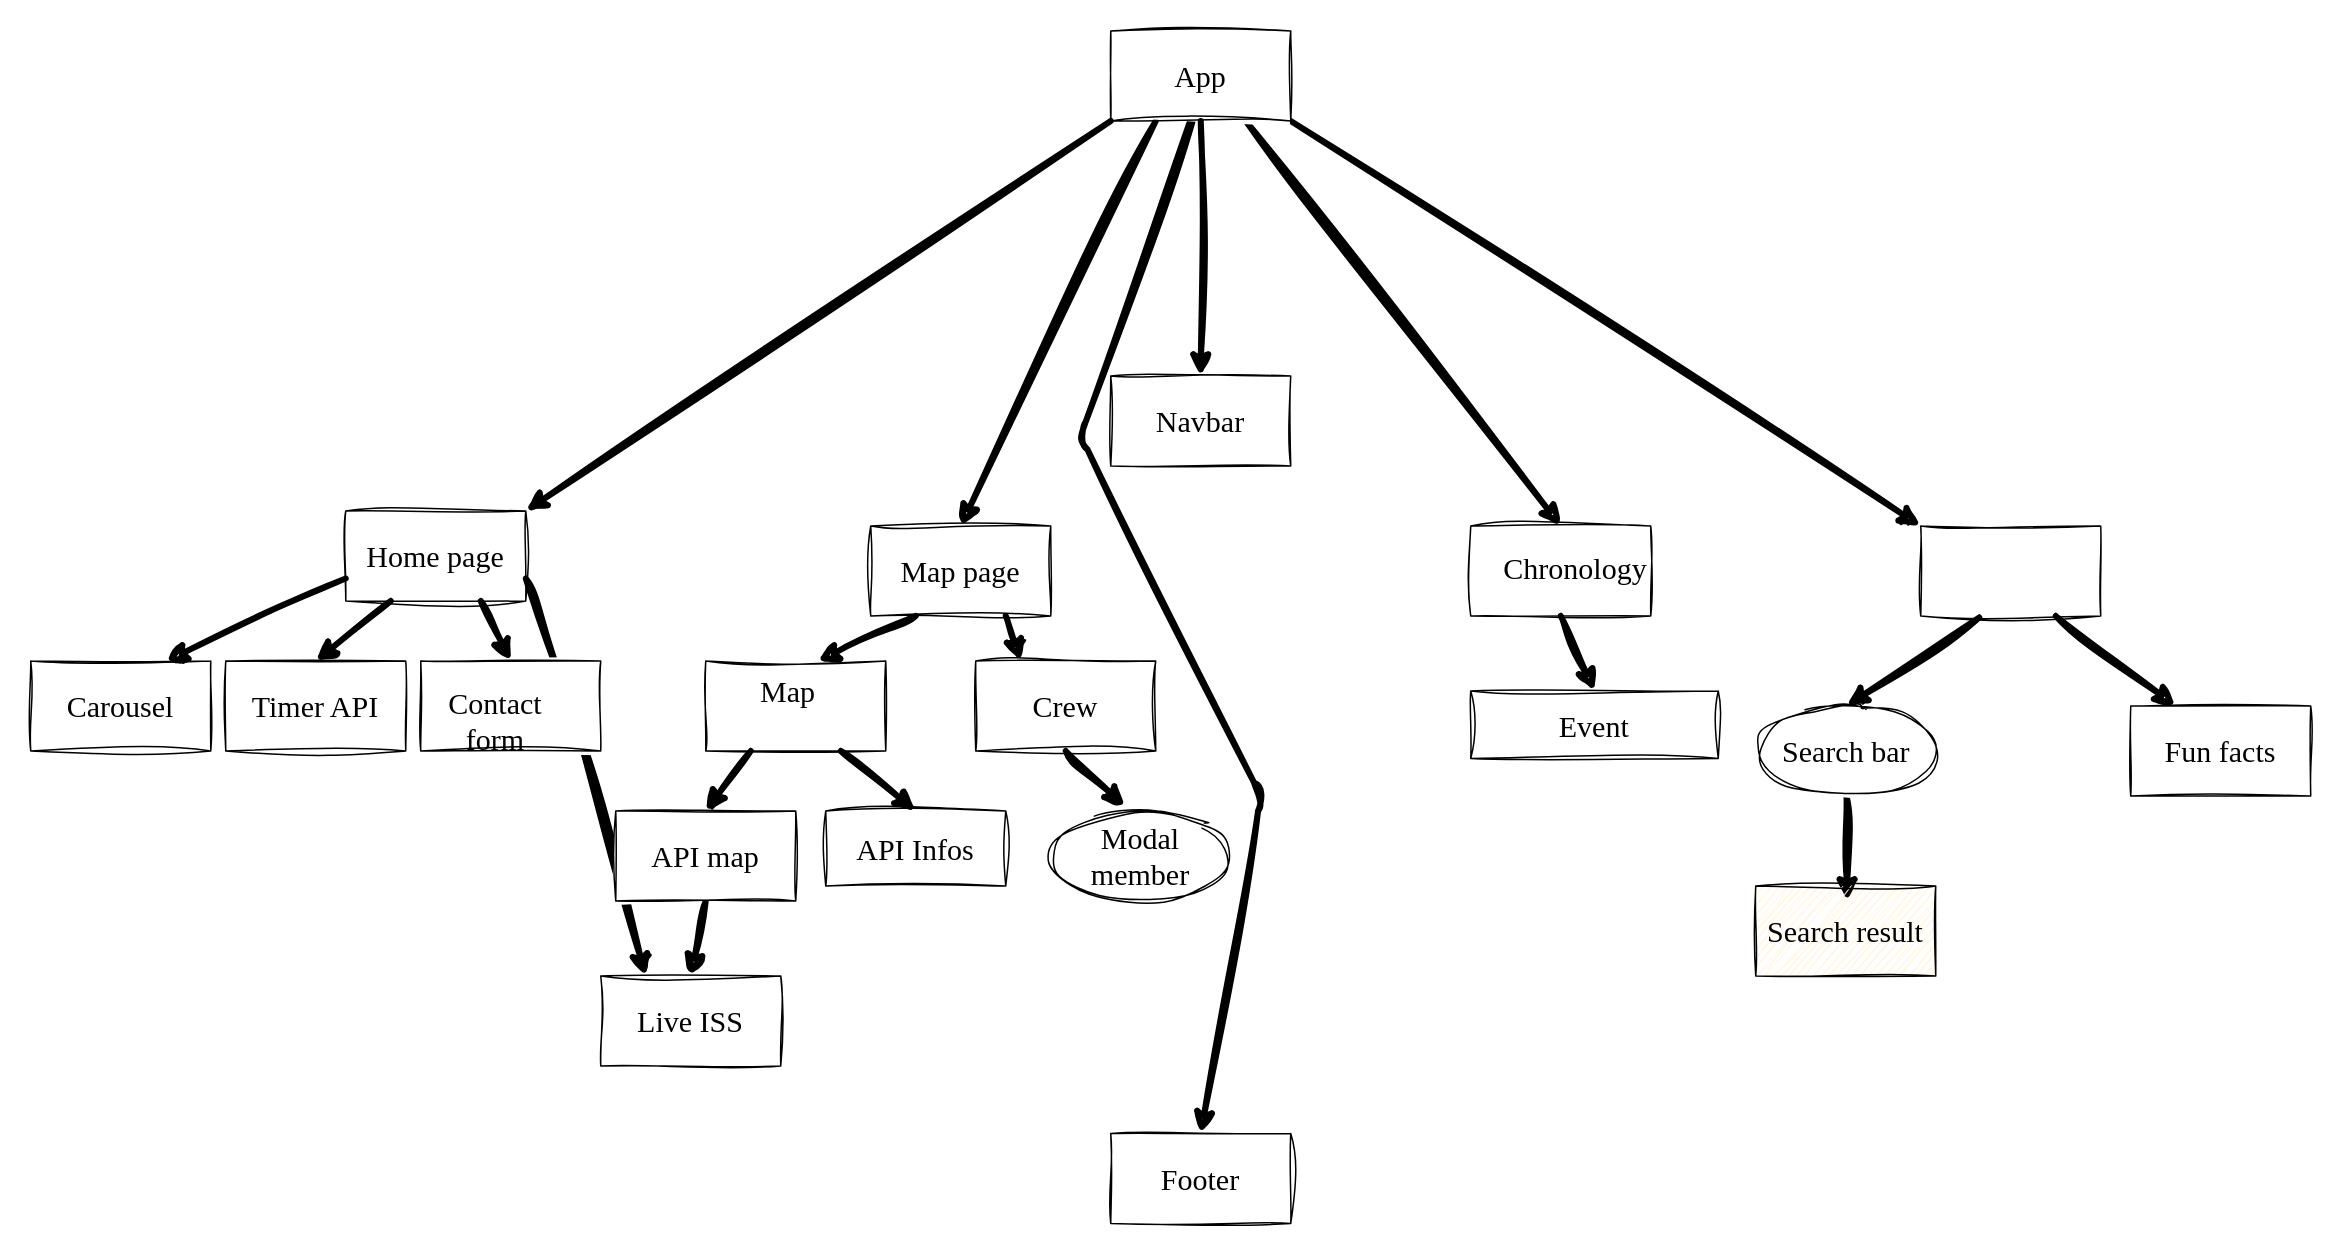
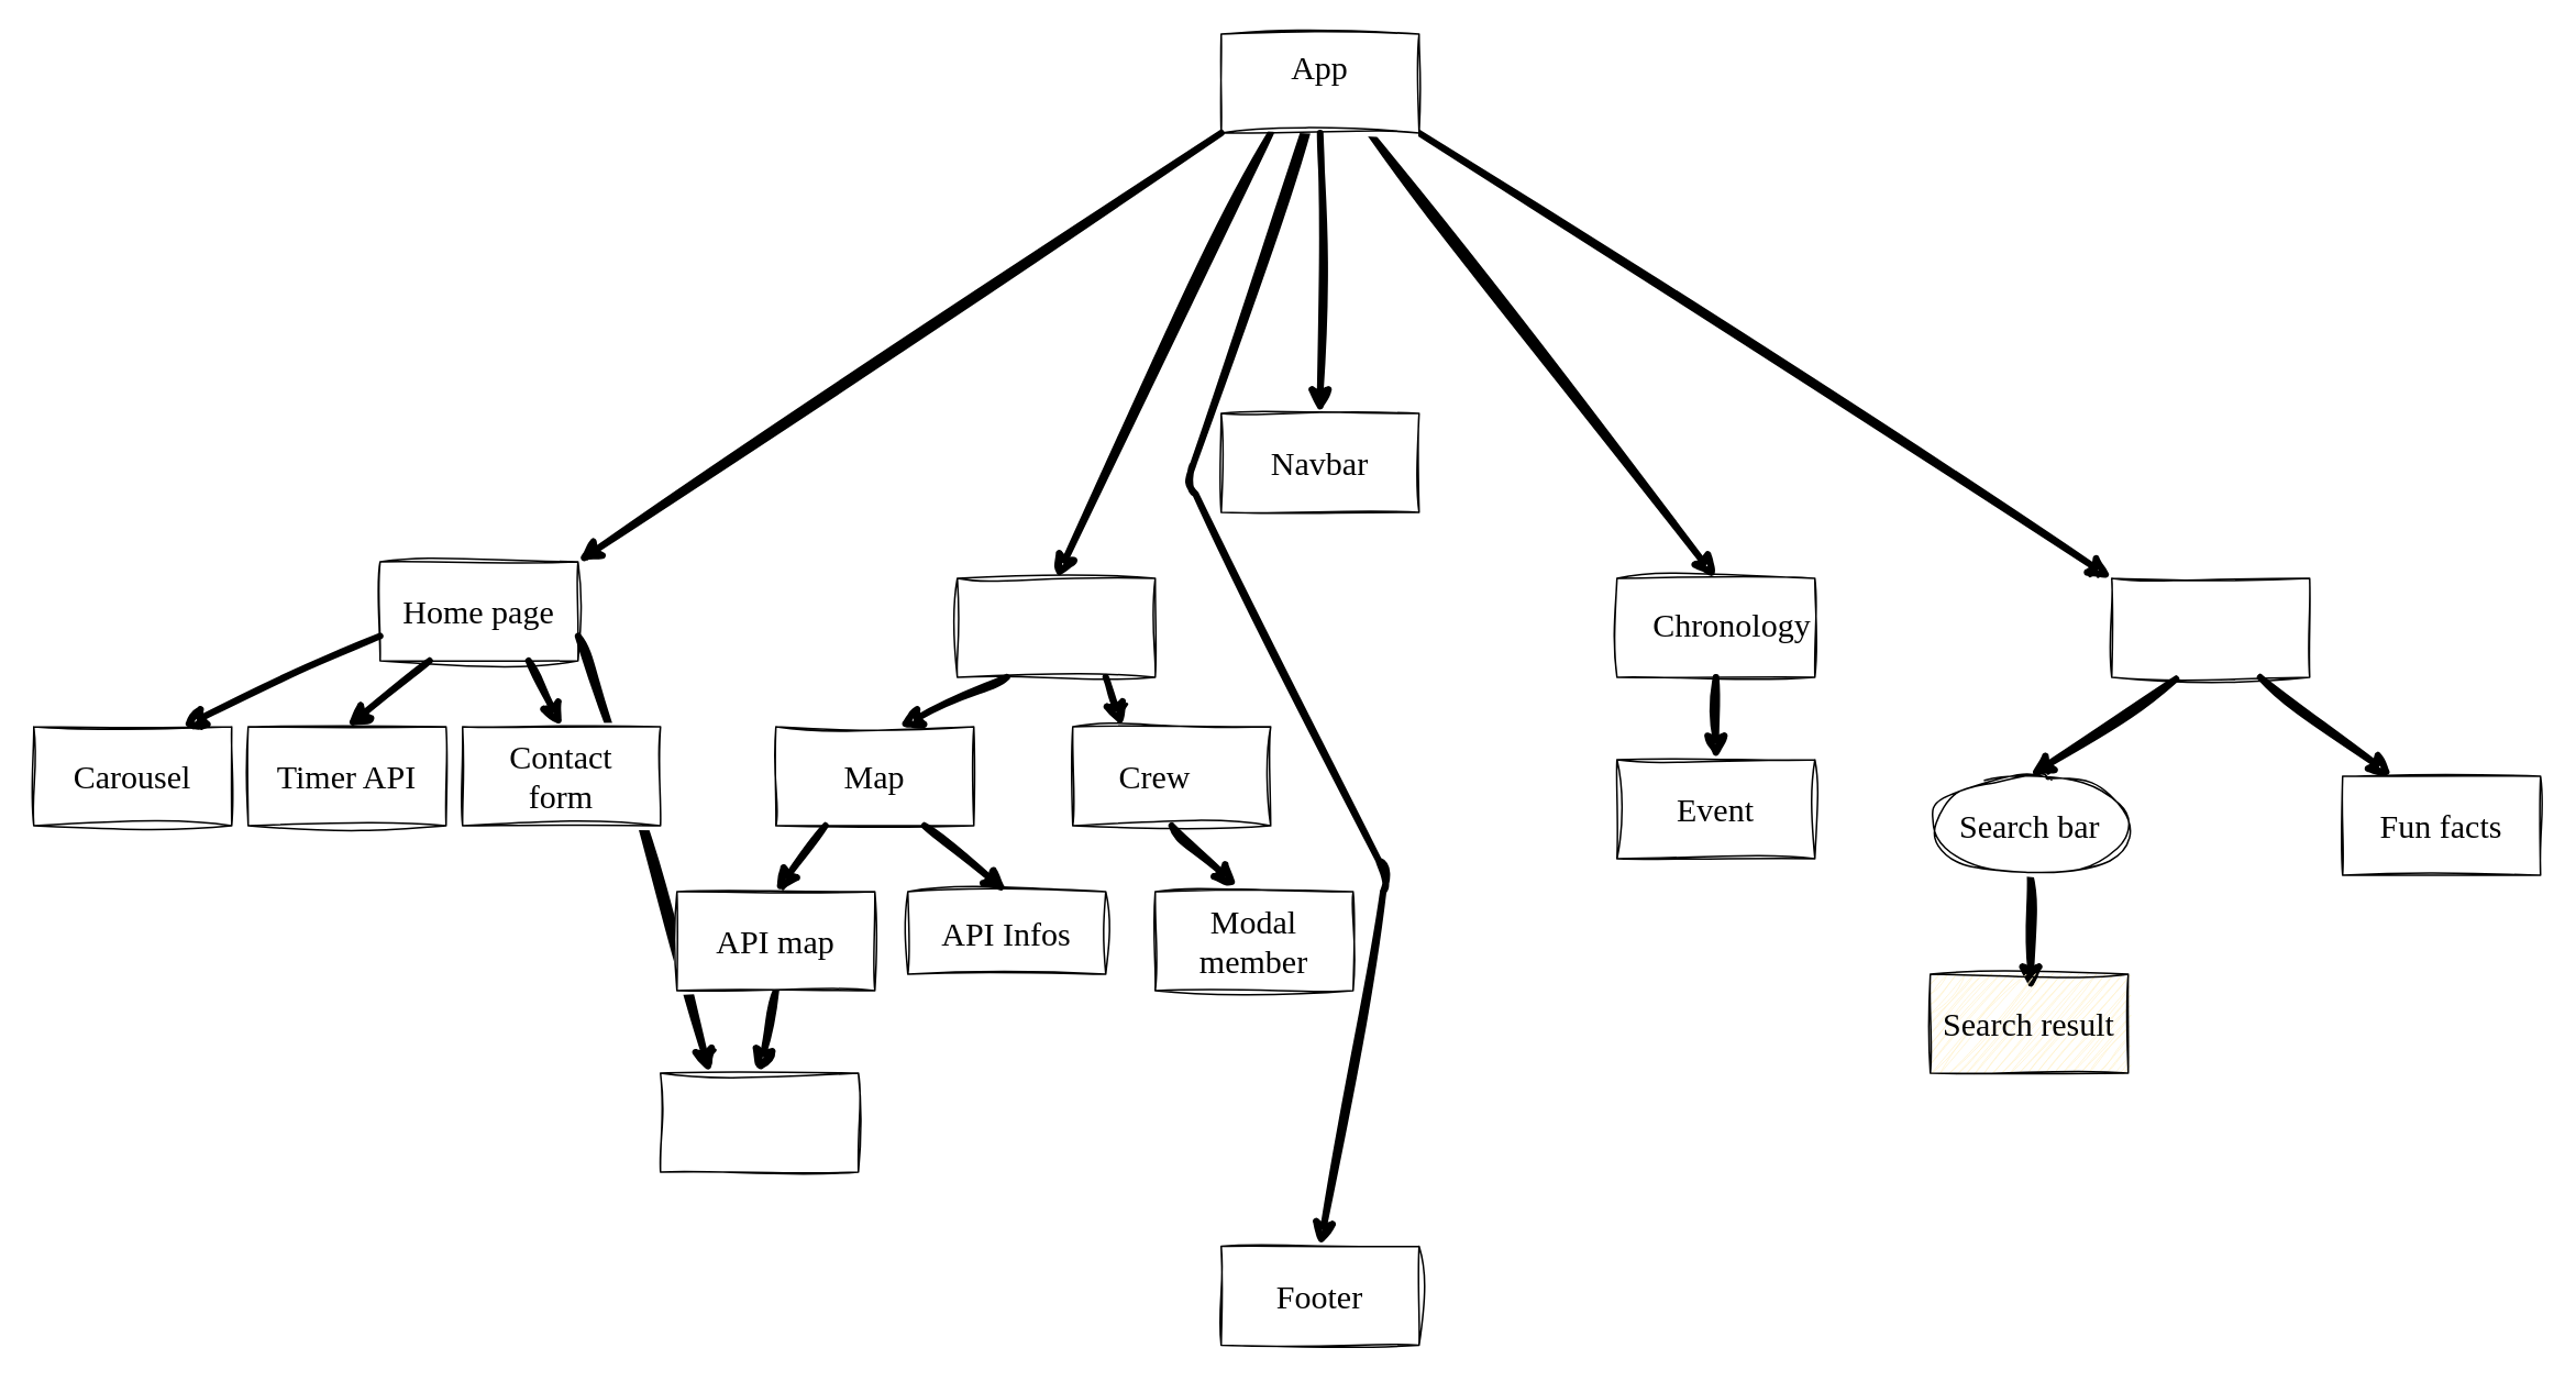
- <mxCell id="24" value="App" style="text;html=1;strokeColor=none;fillColor=none;align=center;verticalAlign=middle;whiteSpace=wrap;rounded=0;sketch=1;hachureGap=4;jiggle=2;curveFitting=1;fontFamily=Architects Daughter;fontSource=https%3A%2F%2Ffonts.googleapis.com%2Fcss%3Ffamily%3DArchitects%2BDaughter;fontSize=20;" parent="22" vertex="1"><mxGeometry x="30" y="20" width="60" height="20" as="geometry" /></mxCell>
+ <mxCell id="24" value="App" style="text;html=1;strokeColor=none;fillColor=none;align=center;verticalAlign=middle;whiteSpace=wrap;rounded=0;sketch=1;hachureGap=4;jiggle=2;curveFitting=1;fontFamily=Architects Daughter;fontSource=https%3A%2F%2Ffonts.googleapis.com%2Fcss%3Ffamily%3DArchitects%2BDaughter;fontSize=20;" parent="22" vertex="1"><mxGeometry x="30" y="10" width="60" height="20" as="geometry" /></mxCell>
- <mxCell id="16" value="Map page" style="text;html=1;strokeColor=none;fillColor=none;align=center;verticalAlign=middle;whiteSpace=wrap;rounded=0;sketch=1;hachureGap=4;jiggle=2;curveFitting=1;fontFamily=Architects Daughter;fontSource=https%3A%2F%2Ffonts.googleapis.com%2Fcss%3Ffamily%3DArchitects%2BDaughter;fontSize=20;" parent="14" vertex="1"><mxGeometry y="15" width="120" height="30" as="geometry" /></mxCell>
- <mxCell id="46" value="Map" style="text;html=1;strokeColor=none;fillColor=none;align=center;verticalAlign=middle;whiteSpace=wrap;rounded=0;sketch=1;hachureGap=4;jiggle=2;curveFitting=1;fontFamily=Architects Daughter;fontSource=https%3A%2F%2Ffonts.googleapis.com%2Fcss%3Ffamily%3DArchitects%2BDaughter;fontSize=20;" parent="44" vertex="1"><mxGeometry x="25" y="5" width="60" height="30" as="geometry" /></mxCell>
+ <mxCell id="46" value="Map" style="text;html=1;strokeColor=none;fillColor=none;align=center;verticalAlign=middle;whiteSpace=wrap;rounded=0;sketch=1;hachureGap=4;jiggle=2;curveFitting=1;fontFamily=Architects Daughter;fontSource=https%3A%2F%2Ffonts.googleapis.com%2Fcss%3Ffamily%3DArchitects%2BDaughter;fontSize=20;" parent="44" vertex="1"><mxGeometry x="30" y="15" width="60" height="30" as="geometry" /></mxCell>
- <mxCell id="49" value="Crew" style="text;html=1;strokeColor=none;fillColor=none;align=center;verticalAlign=middle;whiteSpace=wrap;rounded=0;sketch=1;hachureGap=4;jiggle=2;curveFitting=1;fontFamily=Architects Daughter;fontSource=https%3A%2F%2Ffonts.googleapis.com%2Fcss%3Ffamily%3DArchitects%2BDaughter;fontSize=20;" parent="47" vertex="1"><mxGeometry x="30" y="10" width="60" height="40" as="geometry" /></mxCell>
+ <mxCell id="49" value="Crew" style="text;html=1;strokeColor=none;fillColor=none;align=center;verticalAlign=middle;whiteSpace=wrap;rounded=0;sketch=1;hachureGap=4;jiggle=2;curveFitting=1;fontFamily=Architects Daughter;fontSource=https%3A%2F%2Ffonts.googleapis.com%2Fcss%3Ffamily%3DArchitects%2BDaughter;fontSize=20;" parent="47" vertex="1"><mxGeometry x="20" y="10" width="60" height="40" as="geometry" /></mxCell>
- <mxCell id="27" value="Contact form" style="text;html=1;strokeColor=none;fillColor=none;align=center;verticalAlign=middle;whiteSpace=wrap;rounded=0;sketch=1;hachureGap=4;jiggle=2;curveFitting=1;fontFamily=Architects Daughter;fontSource=https%3A%2F%2Ffonts.googleapis.com%2Fcss%3Ffamily%3DArchitects%2BDaughter;fontSize=20;" parent="25" vertex="1"><mxGeometry x="20" y="25" width="60" height="30" as="geometry" /></mxCell>
+ <mxCell id="27" value="Contact form" style="text;html=1;strokeColor=none;fillColor=none;align=center;verticalAlign=middle;whiteSpace=wrap;rounded=0;sketch=1;hachureGap=4;jiggle=2;curveFitting=1;fontFamily=Architects Daughter;fontSource=https%3A%2F%2Ffonts.googleapis.com%2Fcss%3Ffamily%3DArchitects%2BDaughter;fontSize=20;" parent="25" vertex="1"><mxGeometry x="30" y="15" width="60" height="30" as="geometry" /></mxCell>
- <mxCell id="59" value="Event" style="rounded=0;whiteSpace=wrap;html=1;sketch=1;hachureGap=4;jiggle=2;curveFitting=1;fontFamily=Architects Daughter;fontSource=https%3A%2F%2Ffonts.googleapis.com%2Fcss%3Ffamily%3DArchitects%2BDaughter;fontSize=20;" parent="1" vertex="1"><mxGeometry x="980" y="460" width="165" height="45" as="geometry" /></mxCell>
+ <mxCell id="59" value="Event" style="rounded=0;whiteSpace=wrap;html=1;sketch=1;hachureGap=4;jiggle=2;curveFitting=1;fontFamily=Architects Daughter;fontSource=https%3A%2F%2Ffonts.googleapis.com%2Fcss%3Ffamily%3DArchitects%2BDaughter;fontSize=20;" parent="1" vertex="1"><mxGeometry x="980" y="460" width="120" height="60" as="geometry" /></mxCell>
- <mxCell id="57" value="Modal member" style="ellipse;whiteSpace=wrap;html=1;sketch=1;hachureGap=4;jiggle=2;curveFitting=1;fontFamily=Architects Daughter;fontSource=https%3A%2F%2Ffonts.googleapis.com%2Fcss%3Ffamily%3DArchitects%2BDaughter;fontSize=20;" parent="1" vertex="1"><mxGeometry x="700" y="540" width="120" height="60" as="geometry" /></mxCell>
+ <mxCell id="57" value="Modal member" style="rounded=0;whiteSpace=wrap;html=1;sketch=1;hachureGap=4;jiggle=2;curveFitting=1;fontFamily=Architects Daughter;fontSource=https%3A%2F%2Ffonts.googleapis.com%2Fcss%3Ffamily%3DArchitects%2BDaughter;fontSize=20;" parent="1" vertex="1"><mxGeometry x="700" y="540" width="120" height="60" as="geometry" /></mxCell>
- <mxCell id="30" value="Live ISS" style="text;html=1;strokeColor=none;fillColor=none;align=center;verticalAlign=middle;whiteSpace=wrap;rounded=0;sketch=1;hachureGap=4;jiggle=2;curveFitting=1;fontFamily=Architects Daughter;fontSource=https%3A%2F%2Ffonts.googleapis.com%2Fcss%3Ffamily%3DArchitects%2BDaughter;fontSize=20;" parent="28" vertex="1"><mxGeometry y="15" width="120" height="30" as="geometry" /></mxCell>
